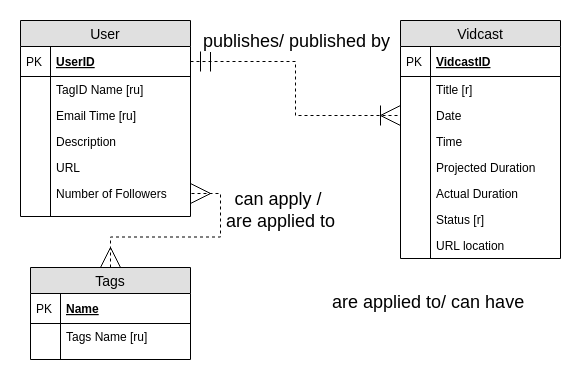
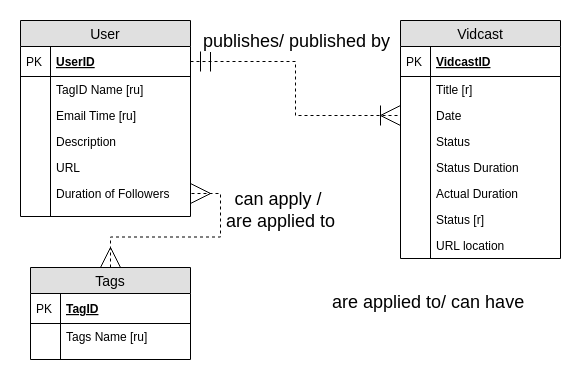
- <mxCell id="24" value="Time" parent="17" style="shape=partialRectangle;top=0;left=0;right=0;bottom=0;align=left;verticalAlign=top;fillColor=none;spacingLeft=34;spacingRight=4;overflow=hidden;rotatable=0;points=[[0,0.5],[1,0.5]];portConstraint=eastwest;dropTarget=0;fontSize=12;" vertex="1"><mxGeometry as="geometry" y="108" width="160" height="26" /></mxCell>
+ <mxCell id="24" value="Status" parent="17" style="shape=partialRectangle;top=0;left=0;right=0;bottom=0;align=left;verticalAlign=top;fillColor=none;spacingLeft=34;spacingRight=4;overflow=hidden;rotatable=0;points=[[0,0.5],[1,0.5]];portConstraint=eastwest;dropTarget=0;fontSize=12;" vertex="1"><mxGeometry as="geometry" y="108" width="160" height="26" /></mxCell>
- <mxCell id="26" value="Projected Duration" parent="17" style="shape=partialRectangle;top=0;left=0;right=0;bottom=0;align=left;verticalAlign=top;fillColor=none;spacingLeft=34;spacingRight=4;overflow=hidden;rotatable=0;points=[[0,0.5],[1,0.5]];portConstraint=eastwest;dropTarget=0;fontSize=12;" vertex="1"><mxGeometry as="geometry" y="134" width="160" height="26" /></mxCell>
+ <mxCell id="26" value="Status Duration" parent="17" style="shape=partialRectangle;top=0;left=0;right=0;bottom=0;align=left;verticalAlign=top;fillColor=none;spacingLeft=34;spacingRight=4;overflow=hidden;rotatable=0;points=[[0,0.5],[1,0.5]];portConstraint=eastwest;dropTarget=0;fontSize=12;" vertex="1"><mxGeometry as="geometry" y="134" width="160" height="26" /></mxCell>
- <mxCell id="13" value="Number of Followers" parent="2" style="shape=partialRectangle;top=0;left=0;right=0;bottom=0;align=left;verticalAlign=top;fillColor=none;spacingLeft=34;spacingRight=4;overflow=hidden;rotatable=0;points=[[0,0.5],[1,0.5]];portConstraint=eastwest;dropTarget=0;fontSize=12;" vertex="1"><mxGeometry as="geometry" y="160" width="170" height="26" /></mxCell>
+ <mxCell id="13" value="Duration of Followers" parent="2" style="shape=partialRectangle;top=0;left=0;right=0;bottom=0;align=left;verticalAlign=top;fillColor=none;spacingLeft=34;spacingRight=4;overflow=hidden;rotatable=0;points=[[0,0.5],[1,0.5]];portConstraint=eastwest;dropTarget=0;fontSize=12;" vertex="1"><mxGeometry as="geometry" y="160" width="170" height="26" /></mxCell>
- <mxCell id="36" value="Name" parent="35" style="shape=partialRectangle;top=0;left=0;right=0;bottom=1;align=left;verticalAlign=middle;fillColor=none;spacingLeft=34;spacingRight=4;overflow=hidden;rotatable=0;points=[[0,0.5],[1,0.5]];portConstraint=eastwest;dropTarget=0;fontStyle=5;fontSize=12;" vertex="1"><mxGeometry as="geometry" y="26" width="160" height="30" /></mxCell>
+ <mxCell id="36" value="TagID" parent="35" style="shape=partialRectangle;top=0;left=0;right=0;bottom=1;align=left;verticalAlign=middle;fillColor=none;spacingLeft=34;spacingRight=4;overflow=hidden;rotatable=0;points=[[0,0.5],[1,0.5]];portConstraint=eastwest;dropTarget=0;fontStyle=5;fontSize=12;" vertex="1"><mxGeometry as="geometry" y="26" width="160" height="30" /></mxCell>
